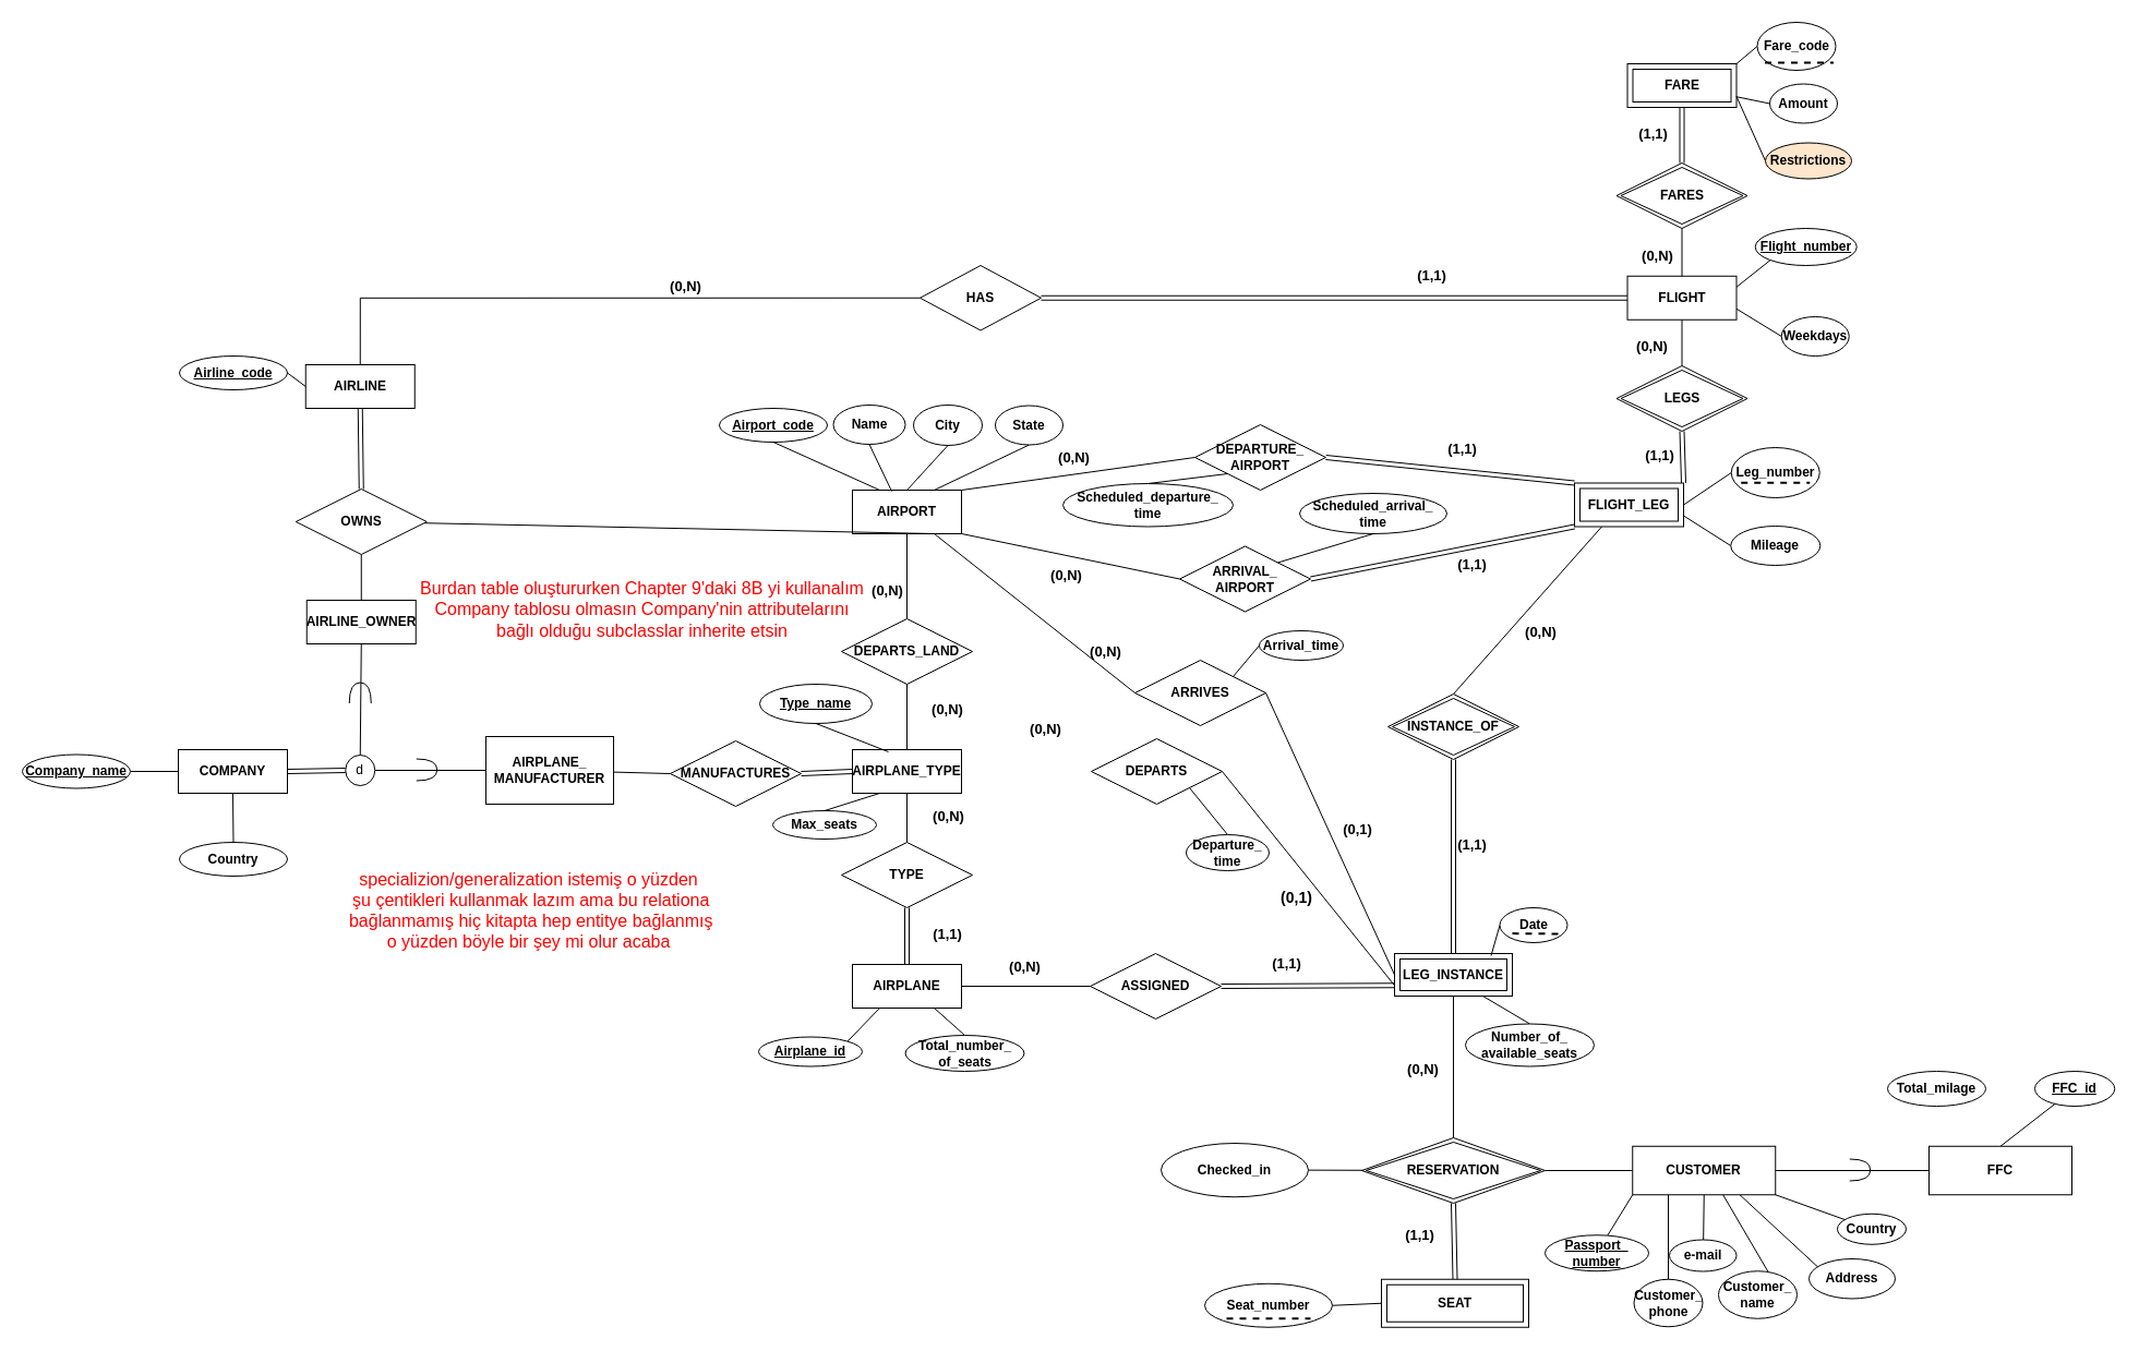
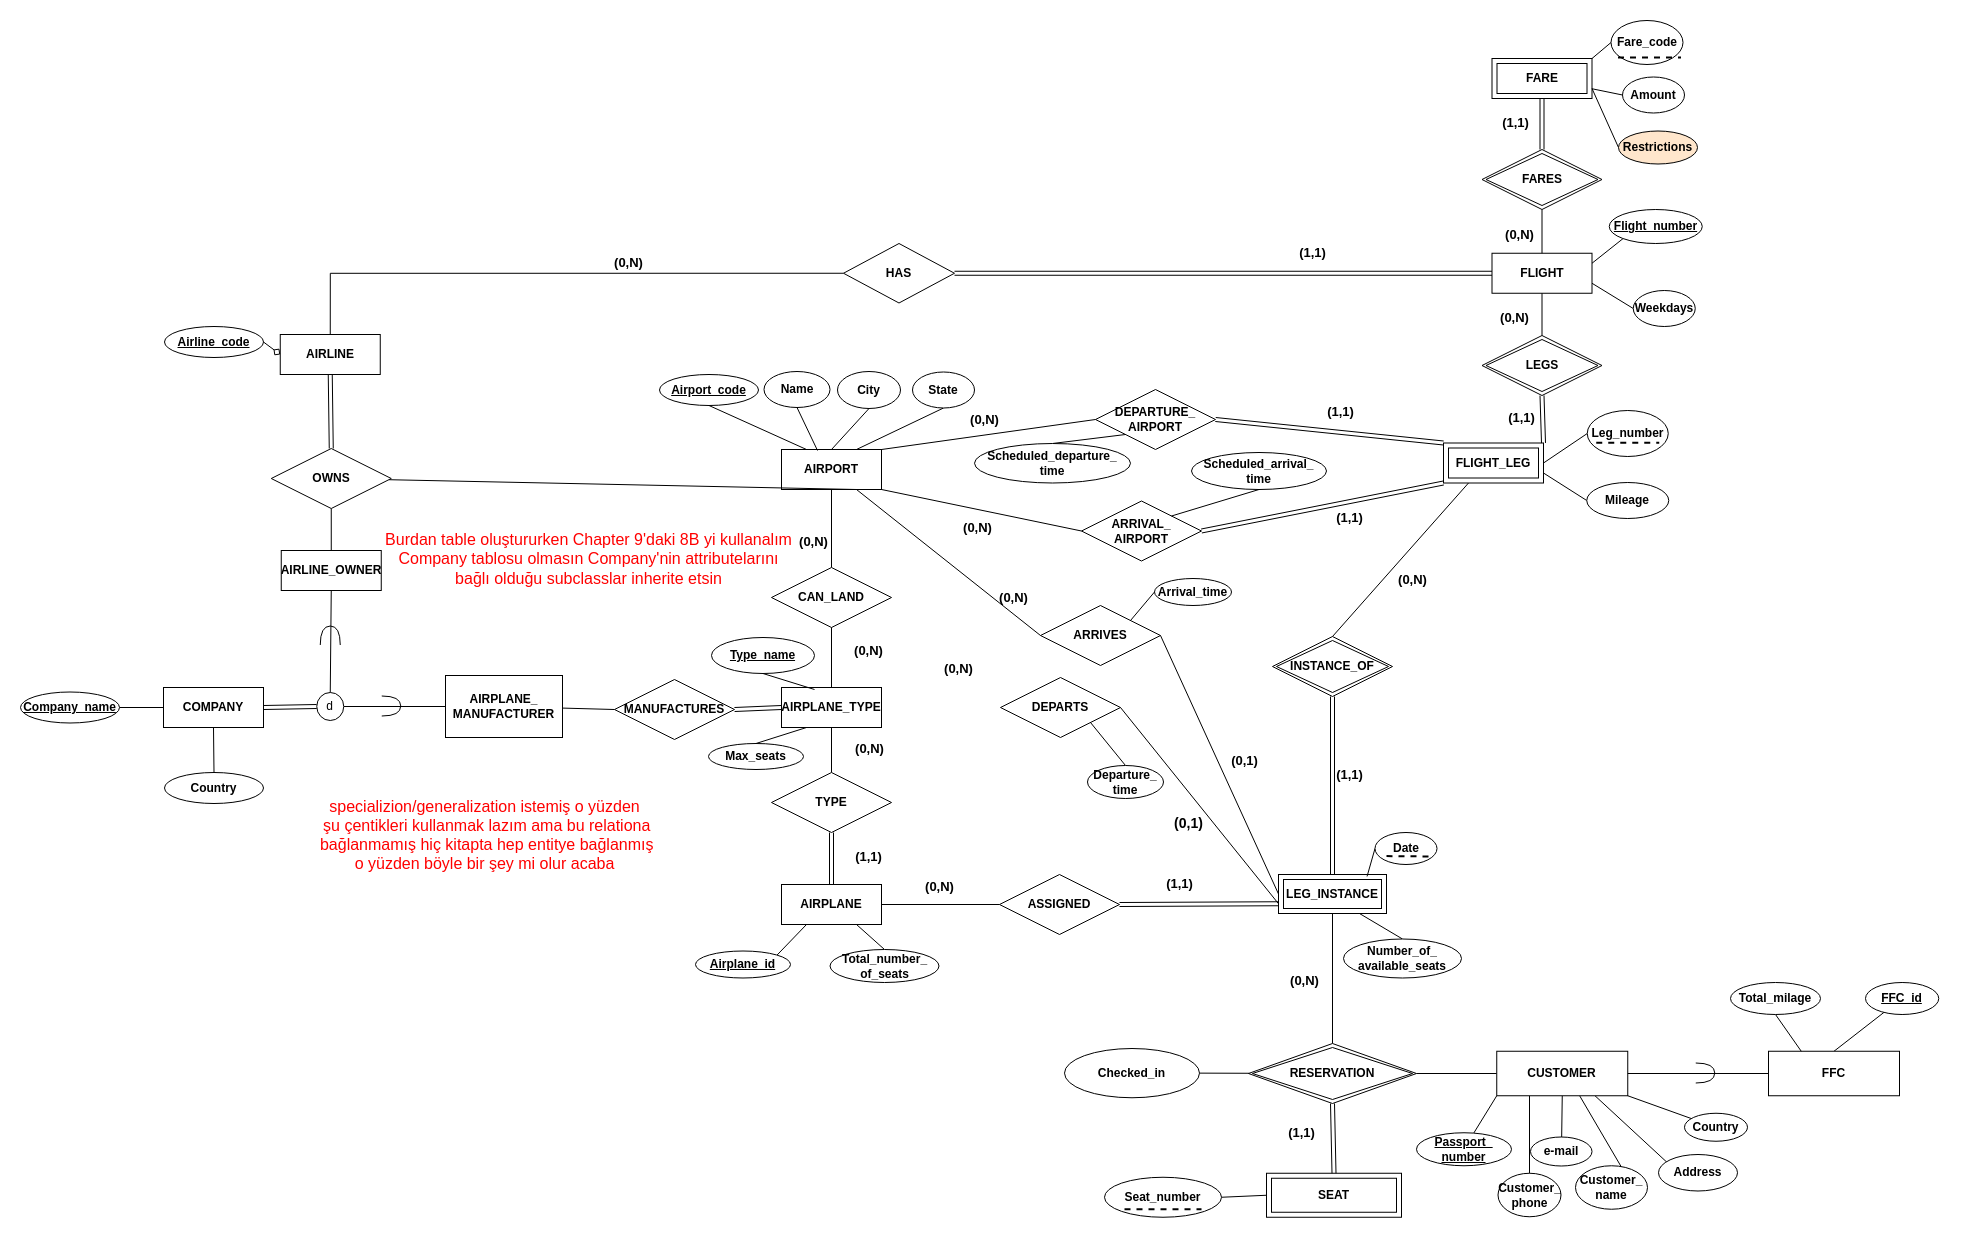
- <mxCell id="145" style="edgeStyle=none;rounded=0;orthogonalLoop=1;jettySize=auto;html=1;exitX=1;exitY=0.5;exitDx=0;exitDy=0;entryX=0;entryY=0.5;entryDx=0;entryDy=0;endArrow=none;endFill=0;" parent="1" source="146" target="19" edge="1"><mxGeometry relative="1" as="geometry" /></mxCell>
+ <mxCell id="145" style="edgeStyle=none;rounded=0;orthogonalLoop=1;jettySize=auto;html=1;exitX=1;exitY=0.5;exitDx=0;exitDy=0;entryX=0;entryY=0.5;entryDx=0;entryDy=0;endArrow=diamond;endFill=0;" parent="1" source="146" target="19" edge="1"><mxGeometry relative="1" as="geometry" /></mxCell>
- <mxCell id="25" value="&lt;b&gt;DEPARTS_LAND&lt;/b&gt;" style="shape=rhombus;perimeter=rhombusPerimeter;whiteSpace=wrap;html=1;align=center;" parent="1" vertex="1"><mxGeometry x="771" y="567" width="120" height="60" as="geometry" /></mxCell>
+ <mxCell id="25" value="&lt;b&gt;CAN_LAND&lt;/b&gt;" style="shape=rhombus;perimeter=rhombusPerimeter;whiteSpace=wrap;html=1;align=center;" parent="1" vertex="1"><mxGeometry x="771" y="567" width="120" height="60" as="geometry" /></mxCell>
- <mxCell id="72" value="&lt;b&gt;&lt;u&gt;Type_name&lt;/u&gt;&lt;/b&gt;" style="ellipse;whiteSpace=wrap;html=1;align=center;" parent="1" vertex="1"><mxGeometry x="696" y="627" width="103" height="36" as="geometry" /></mxCell>
+ <mxCell id="72" value="&lt;b&gt;&lt;u&gt;Type_name&lt;/u&gt;&lt;/b&gt;" style="ellipse;whiteSpace=wrap;html=1;align=center;" parent="1" vertex="1"><mxGeometry x="711" y="637" width="103" height="36" as="geometry" /></mxCell>
+ <mxCell id="139" style="rounded=0;orthogonalLoop=1;jettySize=auto;html=1;exitX=0.5;exitY=1;exitDx=0;exitDy=0;endArrow=none;endFill=0;entryX=0.25;entryY=0;entryDx=0;entryDy=0;" parent="1" source="140" target="138" edge="1"><mxGeometry relative="1" as="geometry"><mxPoint x="1801" y="1037" as="targetPoint" /></mxGeometry></mxCell>
